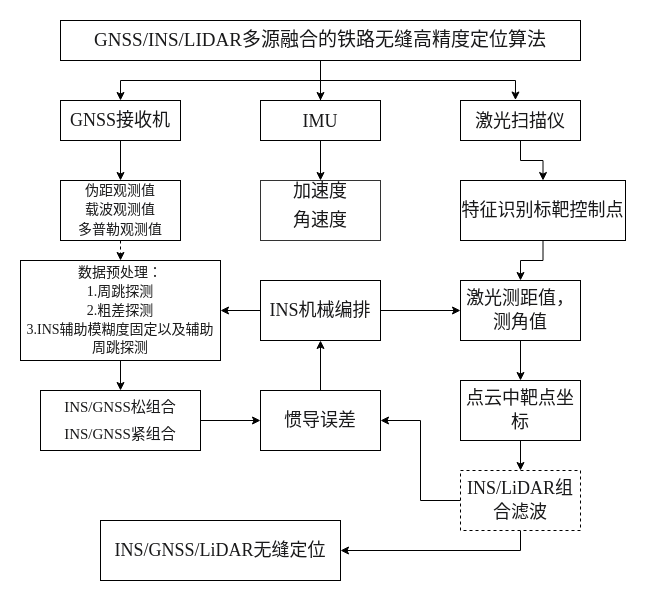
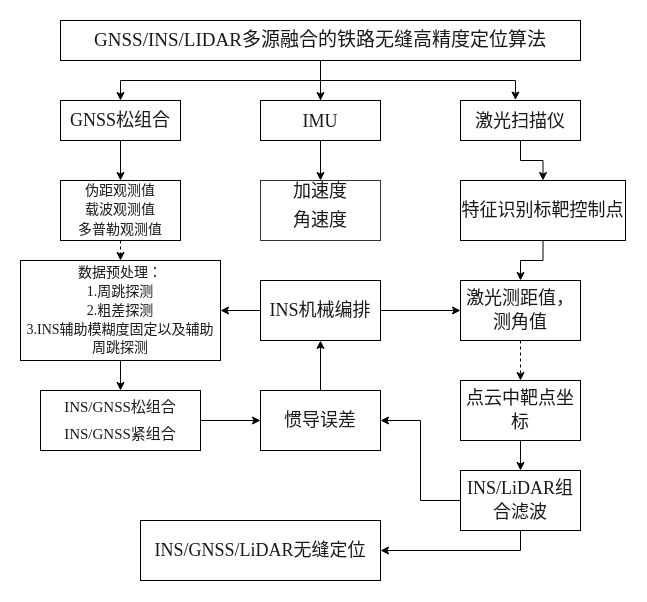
- <mxCell id="3" value="&lt;div style=&quot;line-height: 1.3; font-family: FZHei-B01S; text-align: center; vertical-align: middle; color: rgb(25, 25, 26); font-size: 18px; font-style: normal; font-weight: normal;&quot;&gt;&lt;p&gt;&lt;span&gt;GNSS接收机&lt;/span&gt;&lt;/p&gt;&lt;/div&gt;" style="rounded=0;whiteSpace=wrap;html=1;" parent="1" vertex="1"><mxGeometry x="60" y="100" width="120" height="40" as="geometry" /></mxCell>
+ <mxCell id="3" value="&lt;div style=&quot;line-height: 1.3; font-family: FZHei-B01S; text-align: center; vertical-align: middle; color: rgb(25, 25, 26); font-size: 18px; font-style: normal; font-weight: normal;&quot;&gt;&lt;p&gt;&lt;span&gt;GNSS松组合&lt;/span&gt;&lt;/p&gt;&lt;/div&gt;" style="rounded=0;whiteSpace=wrap;html=1;" parent="1" vertex="1"><mxGeometry x="60" y="100" width="120" height="40" as="geometry" /></mxCell>
- <mxCell id="4" style="edgeStyle=orthogonalEdgeStyle;rounded=0;orthogonalLoop=1;jettySize=auto;html=1;exitX=0.5;exitY=1;exitDx=0;exitDy=0;" parent="1" source="5" target="24" edge="1"><mxGeometry relative="1" as="geometry" /></mxCell>
+ <mxCell id="4" style="edgeStyle=orthogonalEdgeStyle;rounded=0;orthogonalLoop=1;jettySize=auto;html=1;exitX=0.5;exitY=1;exitDx=0;exitDy=0;dashed=1;" parent="1" source="5" target="24" edge="1"><mxGeometry relative="1" as="geometry" /></mxCell>
- <mxCell id="31" value="&lt;div style=&quot;line-height: 1.3; font-family: FZHei-B01S; text-align: center; vertical-align: middle; color: rgb(25, 25, 26); font-size: 18px; font-style: normal; font-weight: normal;&quot;&gt;&lt;p&gt;&lt;span&gt;INS/LiDAR组合滤波&lt;/span&gt;&lt;/p&gt;&lt;/div&gt;" style="rounded=0;whiteSpace=wrap;html=1;dashed=1;" parent="1" vertex="1"><mxGeometry x="460" y="470" width="120" height="60" as="geometry" /></mxCell>
+ <mxCell id="31" value="&lt;div style=&quot;line-height: 1.3; font-family: FZHei-B01S; text-align: center; vertical-align: middle; color: rgb(25, 25, 26); font-size: 18px; font-style: normal; font-weight: normal;&quot;&gt;&lt;p&gt;&lt;span&gt;INS/LiDAR组合滤波&lt;/span&gt;&lt;/p&gt;&lt;/div&gt;" style="rounded=0;whiteSpace=wrap;html=1;" parent="1" vertex="1"><mxGeometry x="460" y="470" width="120" height="60" as="geometry" /></mxCell>
- <mxCell id="22" value="&lt;div style=&quot;line-height: 1.3; font-family: FZHei-B01S; text-align: center; vertical-align: middle; color: rgb(25, 25, 26); font-size: 18px; font-style: normal; font-weight: normal;&quot;&gt;&lt;p&gt;&lt;span&gt;INS/GNSS/LiDAR无缝定位&lt;/span&gt;&lt;/p&gt;&lt;/div&gt;" style="rounded=0;whiteSpace=wrap;html=1;" parent="1" vertex="1"><mxGeometry x="100" y="520" width="240" height="60" as="geometry" /></mxCell>
+ <mxCell id="22" value="&lt;div style=&quot;line-height: 1.3; font-family: FZHei-B01S; text-align: center; vertical-align: middle; color: rgb(25, 25, 26); font-size: 18px; font-style: normal; font-weight: normal;&quot;&gt;&lt;p&gt;&lt;span&gt;INS/GNSS/LiDAR无缝定位&lt;/span&gt;&lt;/p&gt;&lt;/div&gt;" style="rounded=0;whiteSpace=wrap;html=1;" parent="1" vertex="1"><mxGeometry x="140" y="520" width="240" height="60" as="geometry" /></mxCell>
